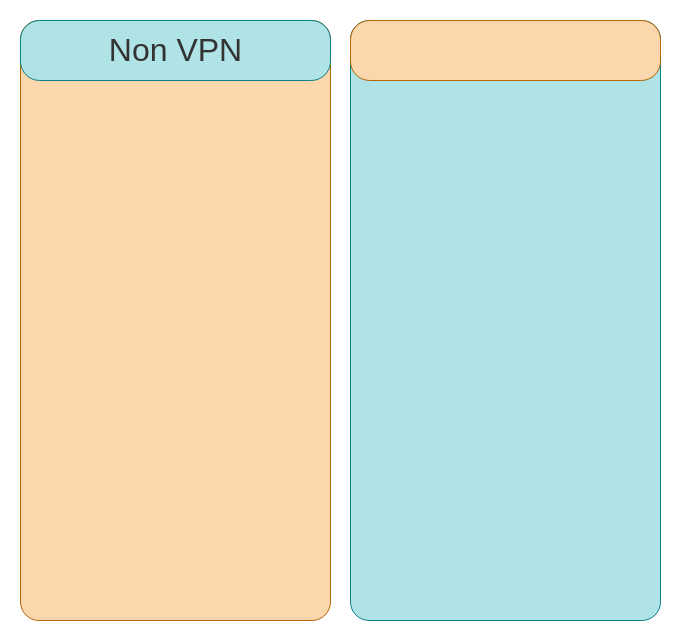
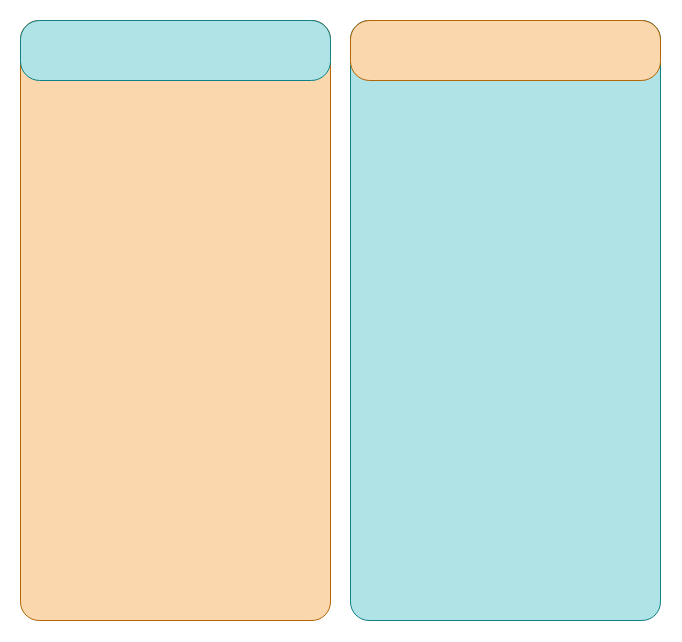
- <mxCell id="6" value="Non VPN" style="text;html=1;align=center;verticalAlign=middle;whiteSpace=wrap;rounded=0;fontSize=32;fillColor=none;strokeColor=none;labelBackgroundColor=none;labelBorderColor=none;fontColor=#333333;" vertex="1" parent="1"><mxGeometry x="82.5" y="35" width="185" height="30" as="geometry" /></mxCell>
